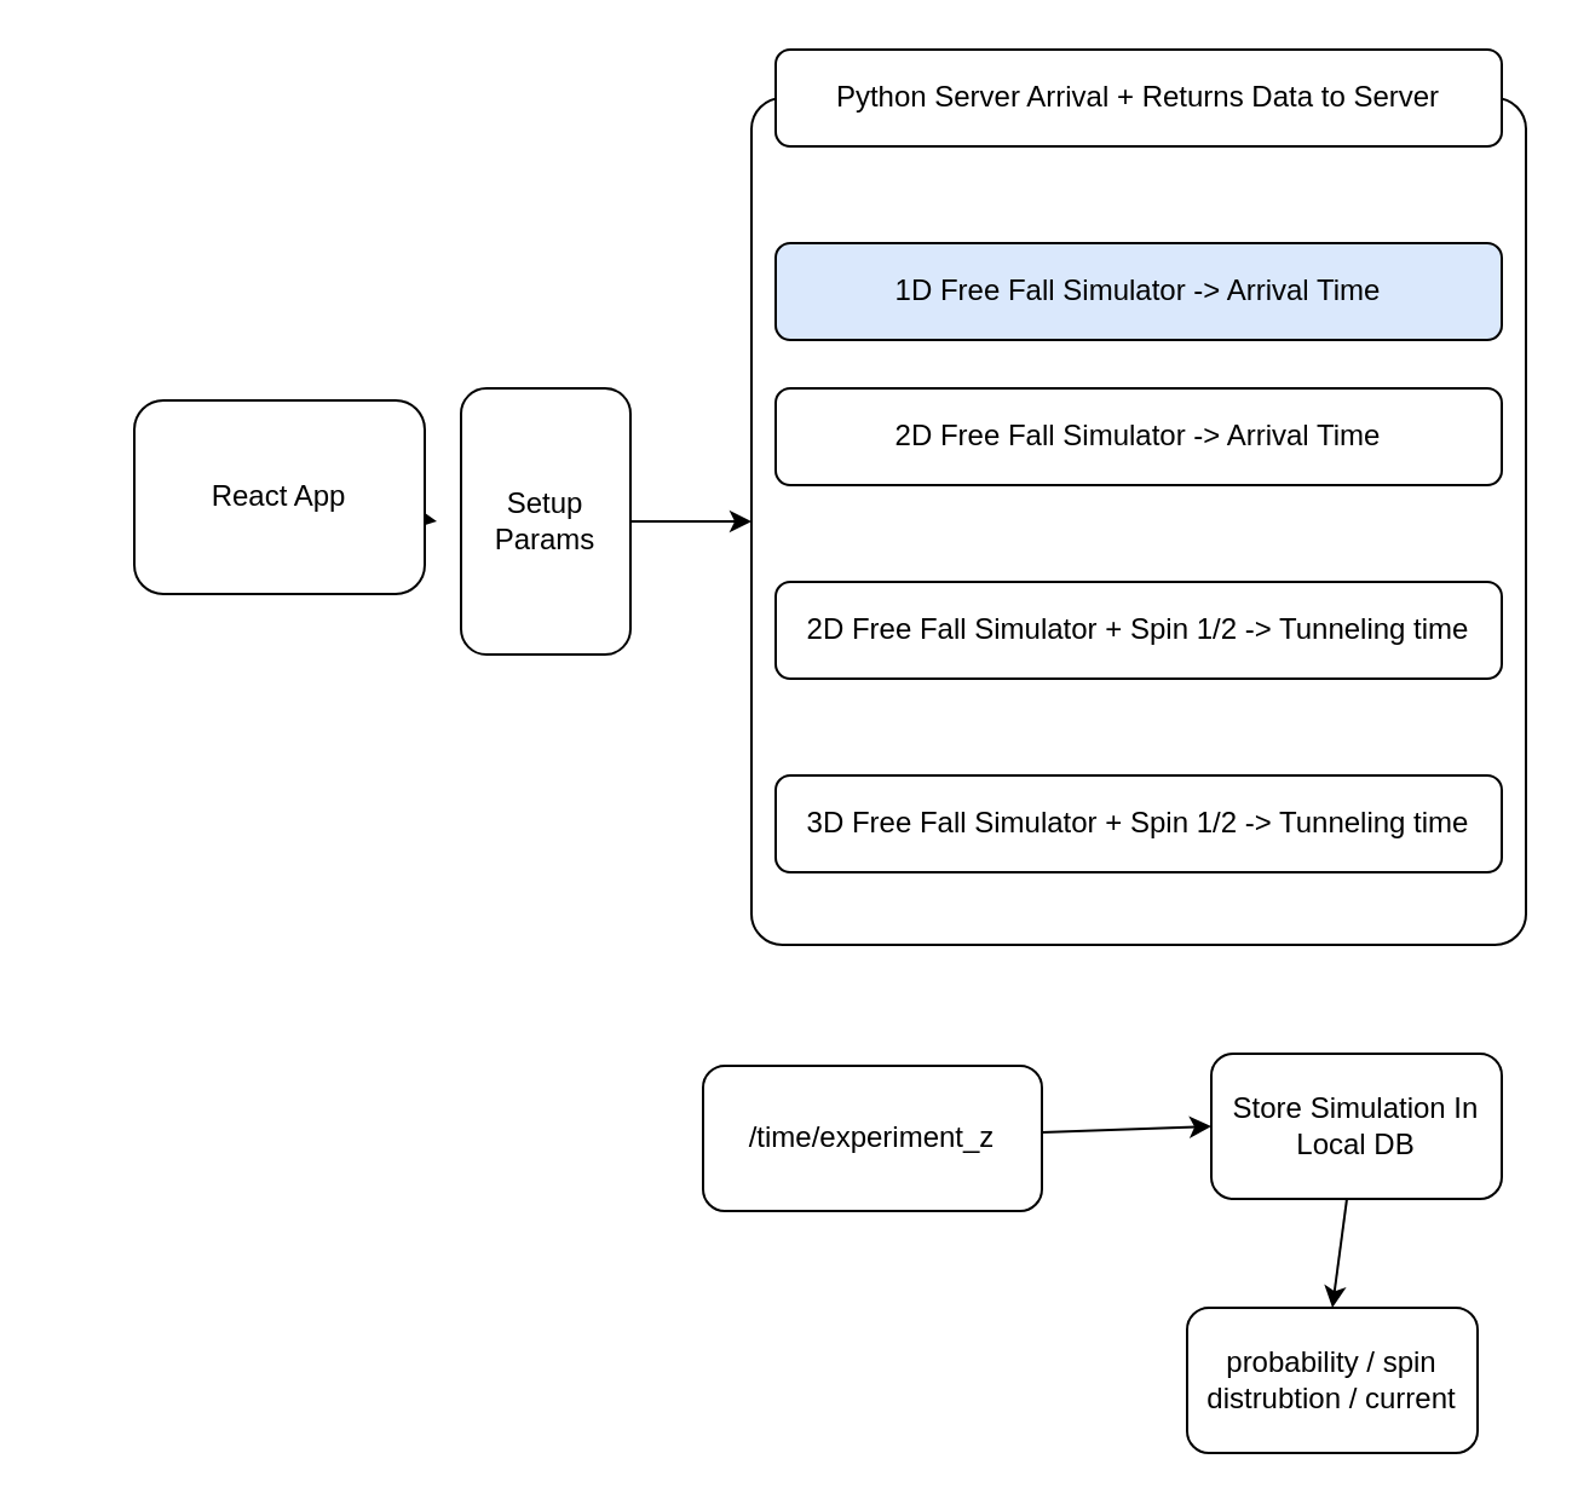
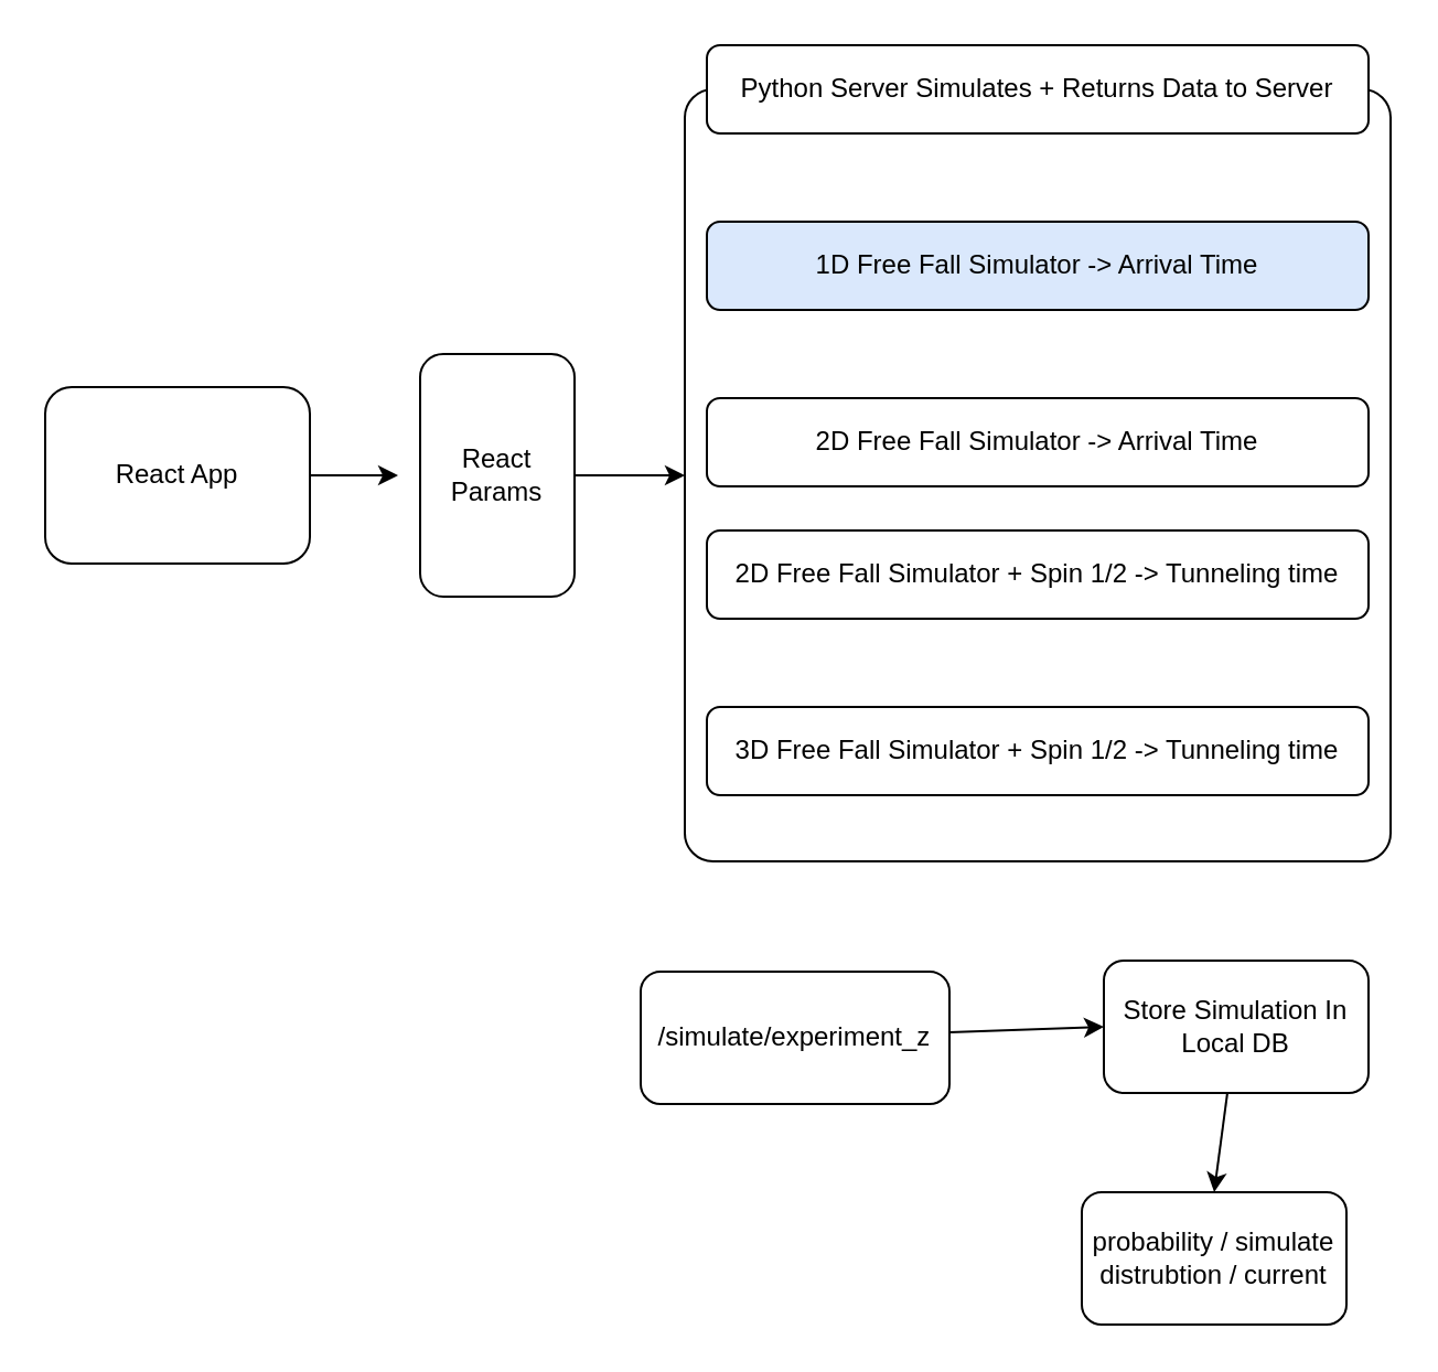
- <mxCell id="9" value="Python Server Arrival + Returns Data to Server" style="rounded=1;whiteSpace=wrap;html=1;" vertex="1" parent="1"><mxGeometry x="320" y="20" width="300" height="40" as="geometry" /></mxCell>
+ <mxCell id="9" value="Python Server Simulates + Returns Data to Server" style="rounded=1;whiteSpace=wrap;html=1;" vertex="1" parent="1"><mxGeometry x="320" y="20" width="300" height="40" as="geometry" /></mxCell>
- <mxCell id="6" value="2D Free Fall Simulator -&amp;gt; Arrival Time" style="rounded=1;whiteSpace=wrap;html=1;" vertex="1" parent="1"><mxGeometry x="320" y="160" width="300" height="40" as="geometry" /></mxCell>
+ <mxCell id="6" value="2D Free Fall Simulator -&amp;gt; Arrival Time" style="rounded=1;whiteSpace=wrap;html=1;" vertex="1" parent="1"><mxGeometry x="320" y="180" width="300" height="40" as="geometry" /></mxCell>
- <mxCell id="4" value="React App" style="rounded=1;whiteSpace=wrap;html=1;" vertex="1" parent="1"><mxGeometry x="55" y="165" width="120" height="80" as="geometry" /></mxCell>
+ <mxCell id="4" value="React App" style="rounded=1;whiteSpace=wrap;html=1;" vertex="1" parent="1"><mxGeometry x="20" y="175" width="120" height="80" as="geometry" /></mxCell>
- <mxCell id="11" value="Setup Params" style="rounded=1;whiteSpace=wrap;html=1;" vertex="1" parent="1"><mxGeometry x="190" y="160" width="70" height="110" as="geometry" /></mxCell>
+ <mxCell id="11" value="React Params" style="rounded=1;whiteSpace=wrap;html=1;" vertex="1" parent="1"><mxGeometry x="190" y="160" width="70" height="110" as="geometry" /></mxCell>
- <mxCell id="13" value="/time/experiment_z" style="rounded=1;whiteSpace=wrap;html=1;" vertex="1" parent="1"><mxGeometry x="290" y="440" width="140" height="60" as="geometry" /></mxCell>
+ <mxCell id="13" value="/simulate/experiment_z" style="rounded=1;whiteSpace=wrap;html=1;" vertex="1" parent="1"><mxGeometry x="290" y="440" width="140" height="60" as="geometry" /></mxCell>
- <mxCell id="16" value="probability / spin distrubtion / current" style="rounded=1;whiteSpace=wrap;html=1;" vertex="1" parent="1"><mxGeometry x="490" y="540" width="120" height="60" as="geometry" /></mxCell>
+ <mxCell id="16" value="probability / simulate distrubtion / current" style="rounded=1;whiteSpace=wrap;html=1;" vertex="1" parent="1"><mxGeometry x="490" y="540" width="120" height="60" as="geometry" /></mxCell>
